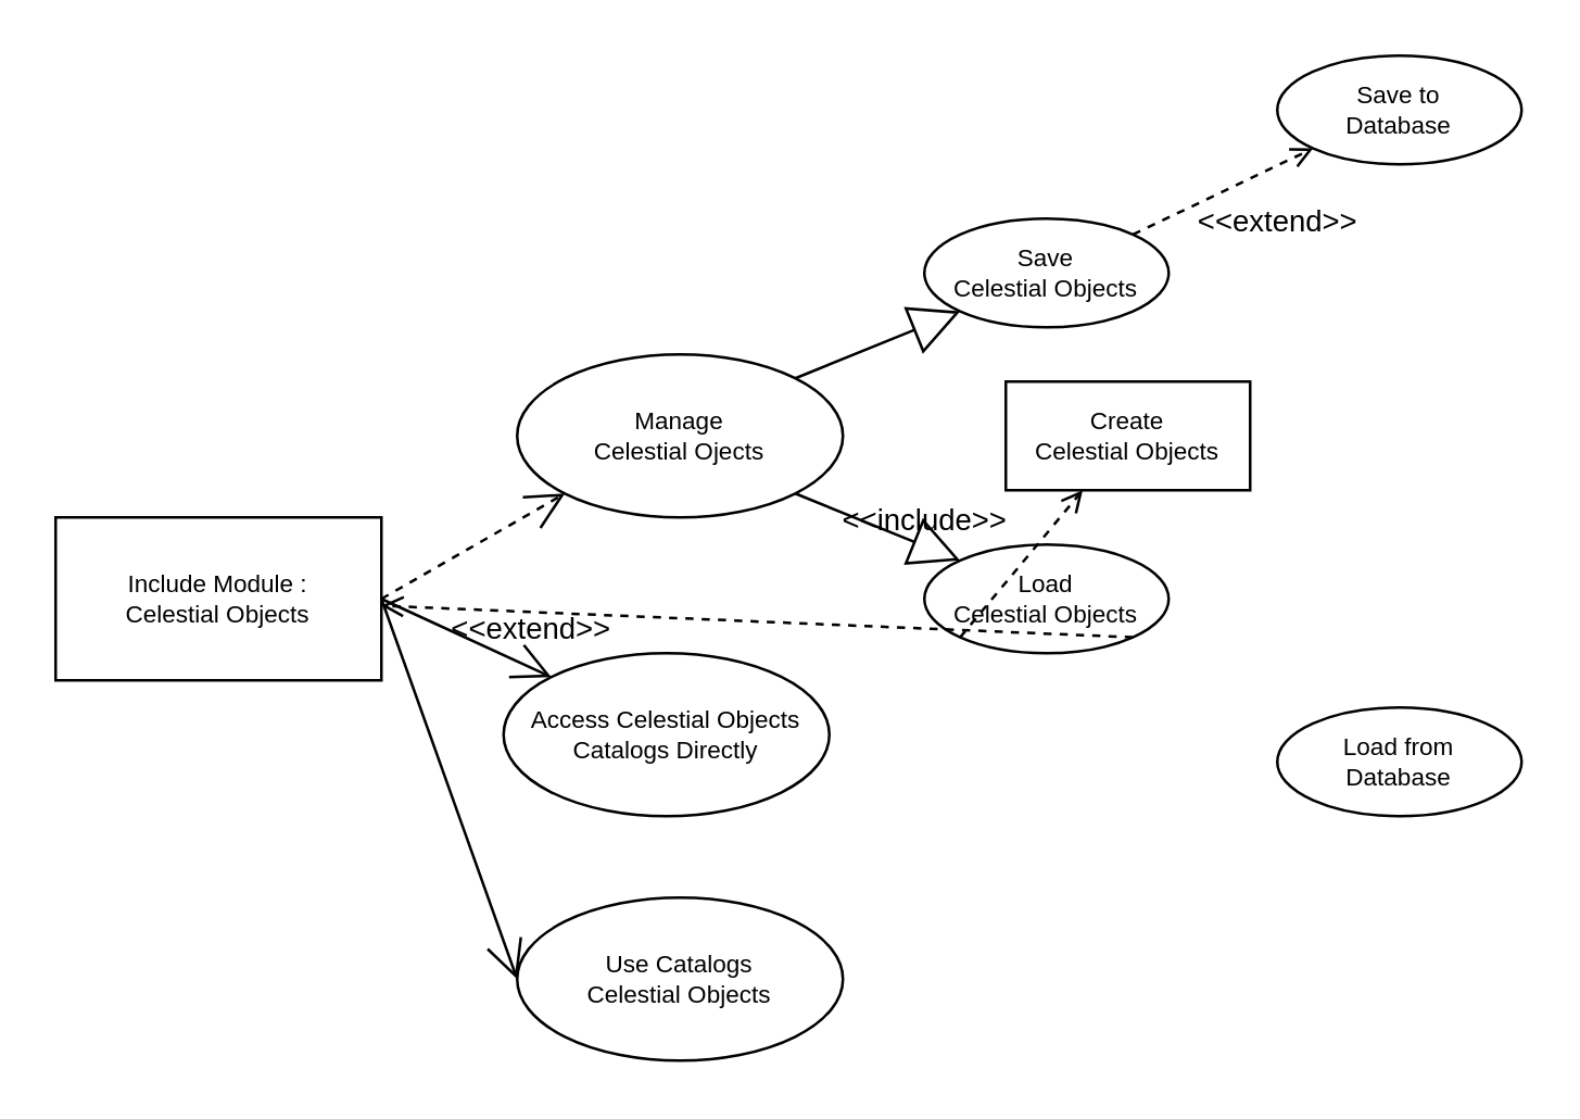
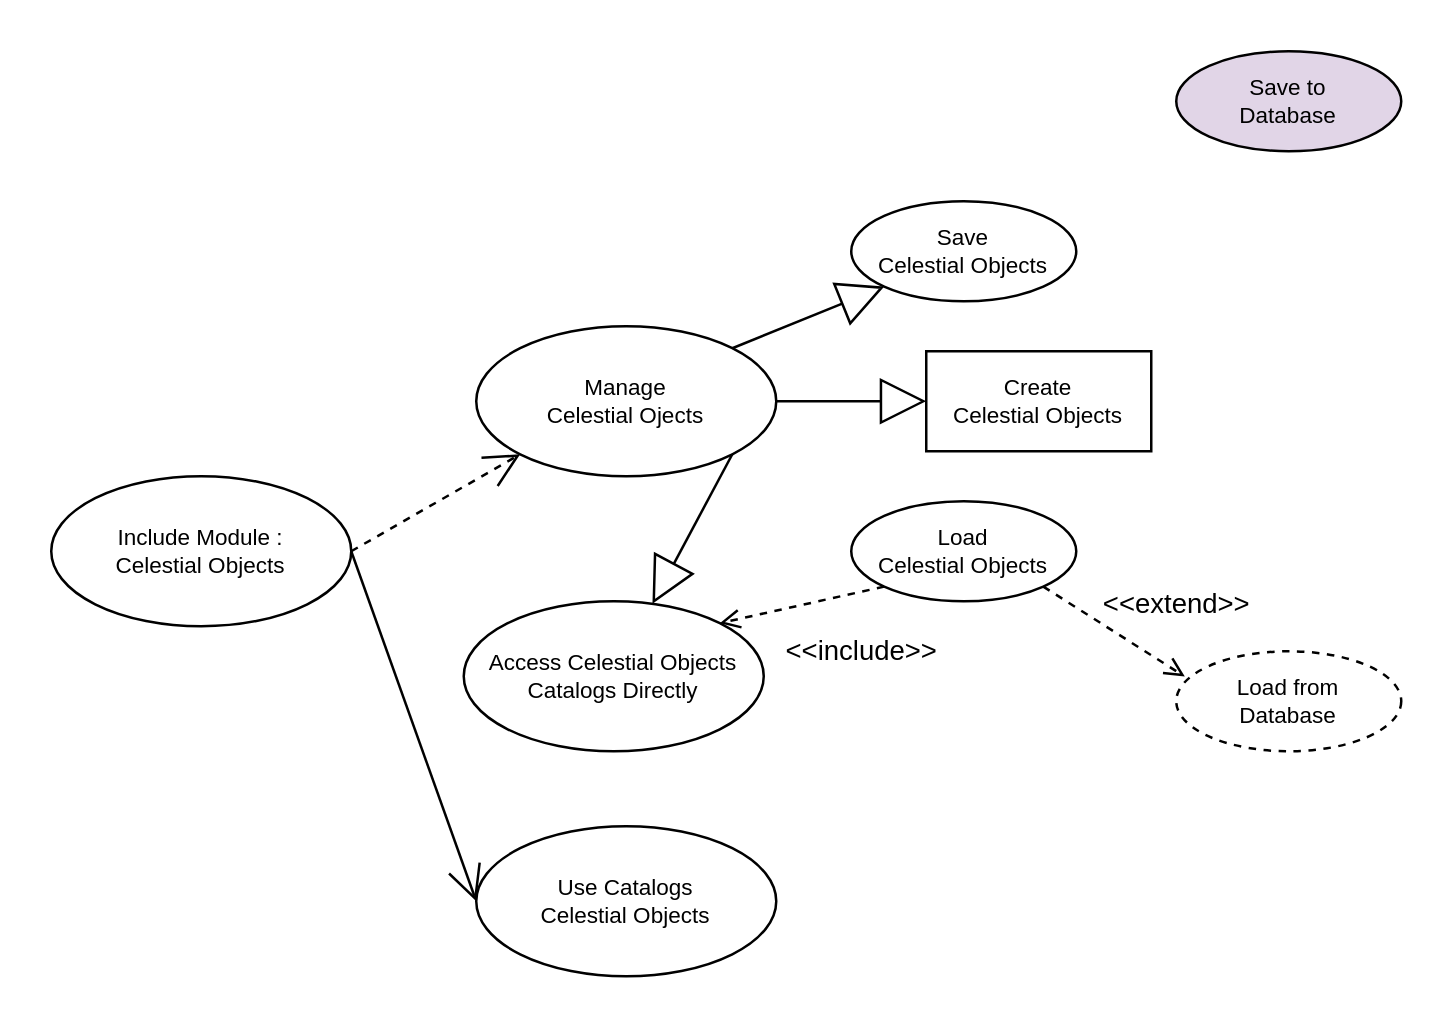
- <mxCell id="6" value="Save to&lt;div&gt;Database&lt;/div&gt;" style="ellipse;whiteSpace=wrap;html=1;fontSize=9;" vertex="1" parent="1"><mxGeometry x="470" y="20" width="90" height="40" as="geometry" /></mxCell>
+ <mxCell id="6" value="Save to&lt;div&gt;Database&lt;/div&gt;" style="ellipse;whiteSpace=wrap;html=1;fontSize=9;fillColor=#e1d5e7;" vertex="1" parent="1"><mxGeometry x="470" y="20" width="90" height="40" as="geometry" /></mxCell>
- <mxCell id="14" value="&amp;lt;&amp;lt;extend&amp;gt;&amp;gt;" style="html=1;verticalAlign=bottom;labelBackgroundColor=none;endArrow=open;endFill=0;dashed=1;rounded=0;exitX=1;exitY=0;exitDx=0;exitDy=0;entryX=0;entryY=1;entryDx=0;entryDy=0;" edge="1" parent="1" source="7" target="6"><mxGeometry x="0.258" y="-27" width="160" relative="1" as="geometry"><mxPoint x="390" y="30" as="sourcePoint" /><mxPoint x="550" y="30" as="targetPoint" /><mxPoint as="offset" /></mxGeometry></mxCell>
+ <mxCell id="11" value="" style="endArrow=block;endSize=16;endFill=0;html=1;rounded=0;exitX=1;exitY=0.5;exitDx=0;exitDy=0;entryX=0;entryY=0.5;entryDx=0;entryDy=0;" edge="1" parent="1" source="3" target="8"><mxGeometry width="160" relative="1" as="geometry"><mxPoint x="310" y="210" as="sourcePoint" /><mxPoint x="427" y="161" as="targetPoint" /></mxGeometry></mxCell>
- <mxCell id="12" value="" style="endArrow=block;endSize=16;endFill=0;html=1;rounded=0;exitX=1;exitY=1;exitDx=0;exitDy=0;entryX=0;entryY=0;entryDx=0;entryDy=0;" edge="1" parent="1" source="3" target="9"><mxGeometry width="160" relative="1" as="geometry"><mxPoint x="310" y="229" as="sourcePoint" /><mxPoint x="400" y="240" as="targetPoint" /></mxGeometry></mxCell>
+ <mxCell id="12" value="" style="endArrow=block;endSize=16;endFill=0;html=1;rounded=0;exitX=1;exitY=1;exitDx=0;exitDy=0;" edge="1" parent="1" source="3" target="5"><mxGeometry width="160" relative="1" as="geometry"><mxPoint x="310" y="229" as="sourcePoint" /><mxPoint x="400" y="240" as="targetPoint" /></mxGeometry></mxCell>
- <mxCell id="13" value="&amp;lt;&amp;lt;include&amp;gt;&amp;gt;" style="html=1;verticalAlign=bottom;labelBackgroundColor=none;endArrow=open;endFill=0;dashed=1;rounded=0;exitX=0;exitY=1;exitDx=0;exitDy=0;" edge="1" parent="1" source="9" target="8"><mxGeometry x="-0.495" y="32" width="160" relative="1" as="geometry"><mxPoint x="390" y="310" as="sourcePoint" /><mxPoint x="550" y="310" as="targetPoint" /><mxPoint as="offset" /></mxGeometry></mxCell>
+ <mxCell id="13" value="&amp;lt;&amp;lt;include&amp;gt;&amp;gt;" style="html=1;verticalAlign=bottom;labelBackgroundColor=none;endArrow=open;endFill=0;dashed=1;rounded=0;exitX=0;exitY=1;exitDx=0;exitDy=0;entryX=1;entryY=0;entryDx=0;entryDy=0;" edge="1" parent="1" source="9" target="5"><mxGeometry x="-0.495" y="32" width="160" relative="1" as="geometry"><mxPoint x="390" y="310" as="sourcePoint" /><mxPoint x="550" y="310" as="targetPoint" /><mxPoint as="offset" /></mxGeometry></mxCell>
- <mxCell id="2" value="Include Module :&lt;div&gt;Celestial Objects&lt;/div&gt;" style="whiteSpace=wrap;html=1;fontSize=9;rounded=0;" vertex="1" parent="1"><mxGeometry x="20" y="190" width="120" height="60" as="geometry" /></mxCell>
+ <mxCell id="2" value="Include Module :&lt;div&gt;Celestial Objects&lt;/div&gt;" style="ellipse;whiteSpace=wrap;html=1;fontSize=9;" vertex="1" parent="1"><mxGeometry x="20" y="190" width="120" height="60" as="geometry" /></mxCell>
- <mxCell id="16" value="&amp;lt;&amp;lt;extend&amp;gt;&amp;gt;" style="html=1;verticalAlign=bottom;labelBackgroundColor=none;endArrow=open;endFill=0;dashed=1;rounded=0;exitX=1;exitY=1;exitDx=0;exitDy=0;" edge="1" parent="1" source="9" target="2"><mxGeometry x="0.593" y="15" width="160" relative="1" as="geometry"><mxPoint x="482" y="212" as="sourcePoint" /><mxPoint x="548" y="180" as="targetPoint" /><mxPoint as="offset" /></mxGeometry></mxCell>
+ <mxCell id="16" value="&amp;lt;&amp;lt;extend&amp;gt;&amp;gt;" style="html=1;verticalAlign=bottom;labelBackgroundColor=none;endArrow=open;endFill=0;dashed=1;rounded=0;exitX=1;exitY=1;exitDx=0;exitDy=0;entryX=0.038;entryY=0.253;entryDx=0;entryDy=0;entryPerimeter=0;" edge="1" parent="1" source="9" target="15"><mxGeometry x="0.593" y="15" width="160" relative="1" as="geometry"><mxPoint x="482" y="212" as="sourcePoint" /><mxPoint x="548" y="180" as="targetPoint" /><mxPoint as="offset" /></mxGeometry></mxCell>
- <mxCell id="19" value="" style="endArrow=open;endFill=1;endSize=12;html=1;rounded=0;exitX=1;exitY=0.5;exitDx=0;exitDy=0;entryX=0;entryY=0;entryDx=0;entryDy=0;" edge="1" parent="1" source="2" target="5"><mxGeometry width="160" relative="1" as="geometry"><mxPoint x="120" y="130" as="sourcePoint" /><mxPoint x="210" y="90" as="targetPoint" /></mxGeometry></mxCell>
- <mxCell id="15" value="Load from&lt;div&gt;Database&lt;/div&gt;" style="ellipse;whiteSpace=wrap;html=1;fontSize=9;" vertex="1" parent="1"><mxGeometry x="470" y="260" width="90" height="40" as="geometry" /></mxCell>
+ <mxCell id="15" value="Load from&lt;div&gt;Database&lt;/div&gt;" style="ellipse;whiteSpace=wrap;html=1;fontSize=9;dashed=1;" vertex="1" parent="1"><mxGeometry x="470" y="260" width="90" height="40" as="geometry" /></mxCell>
